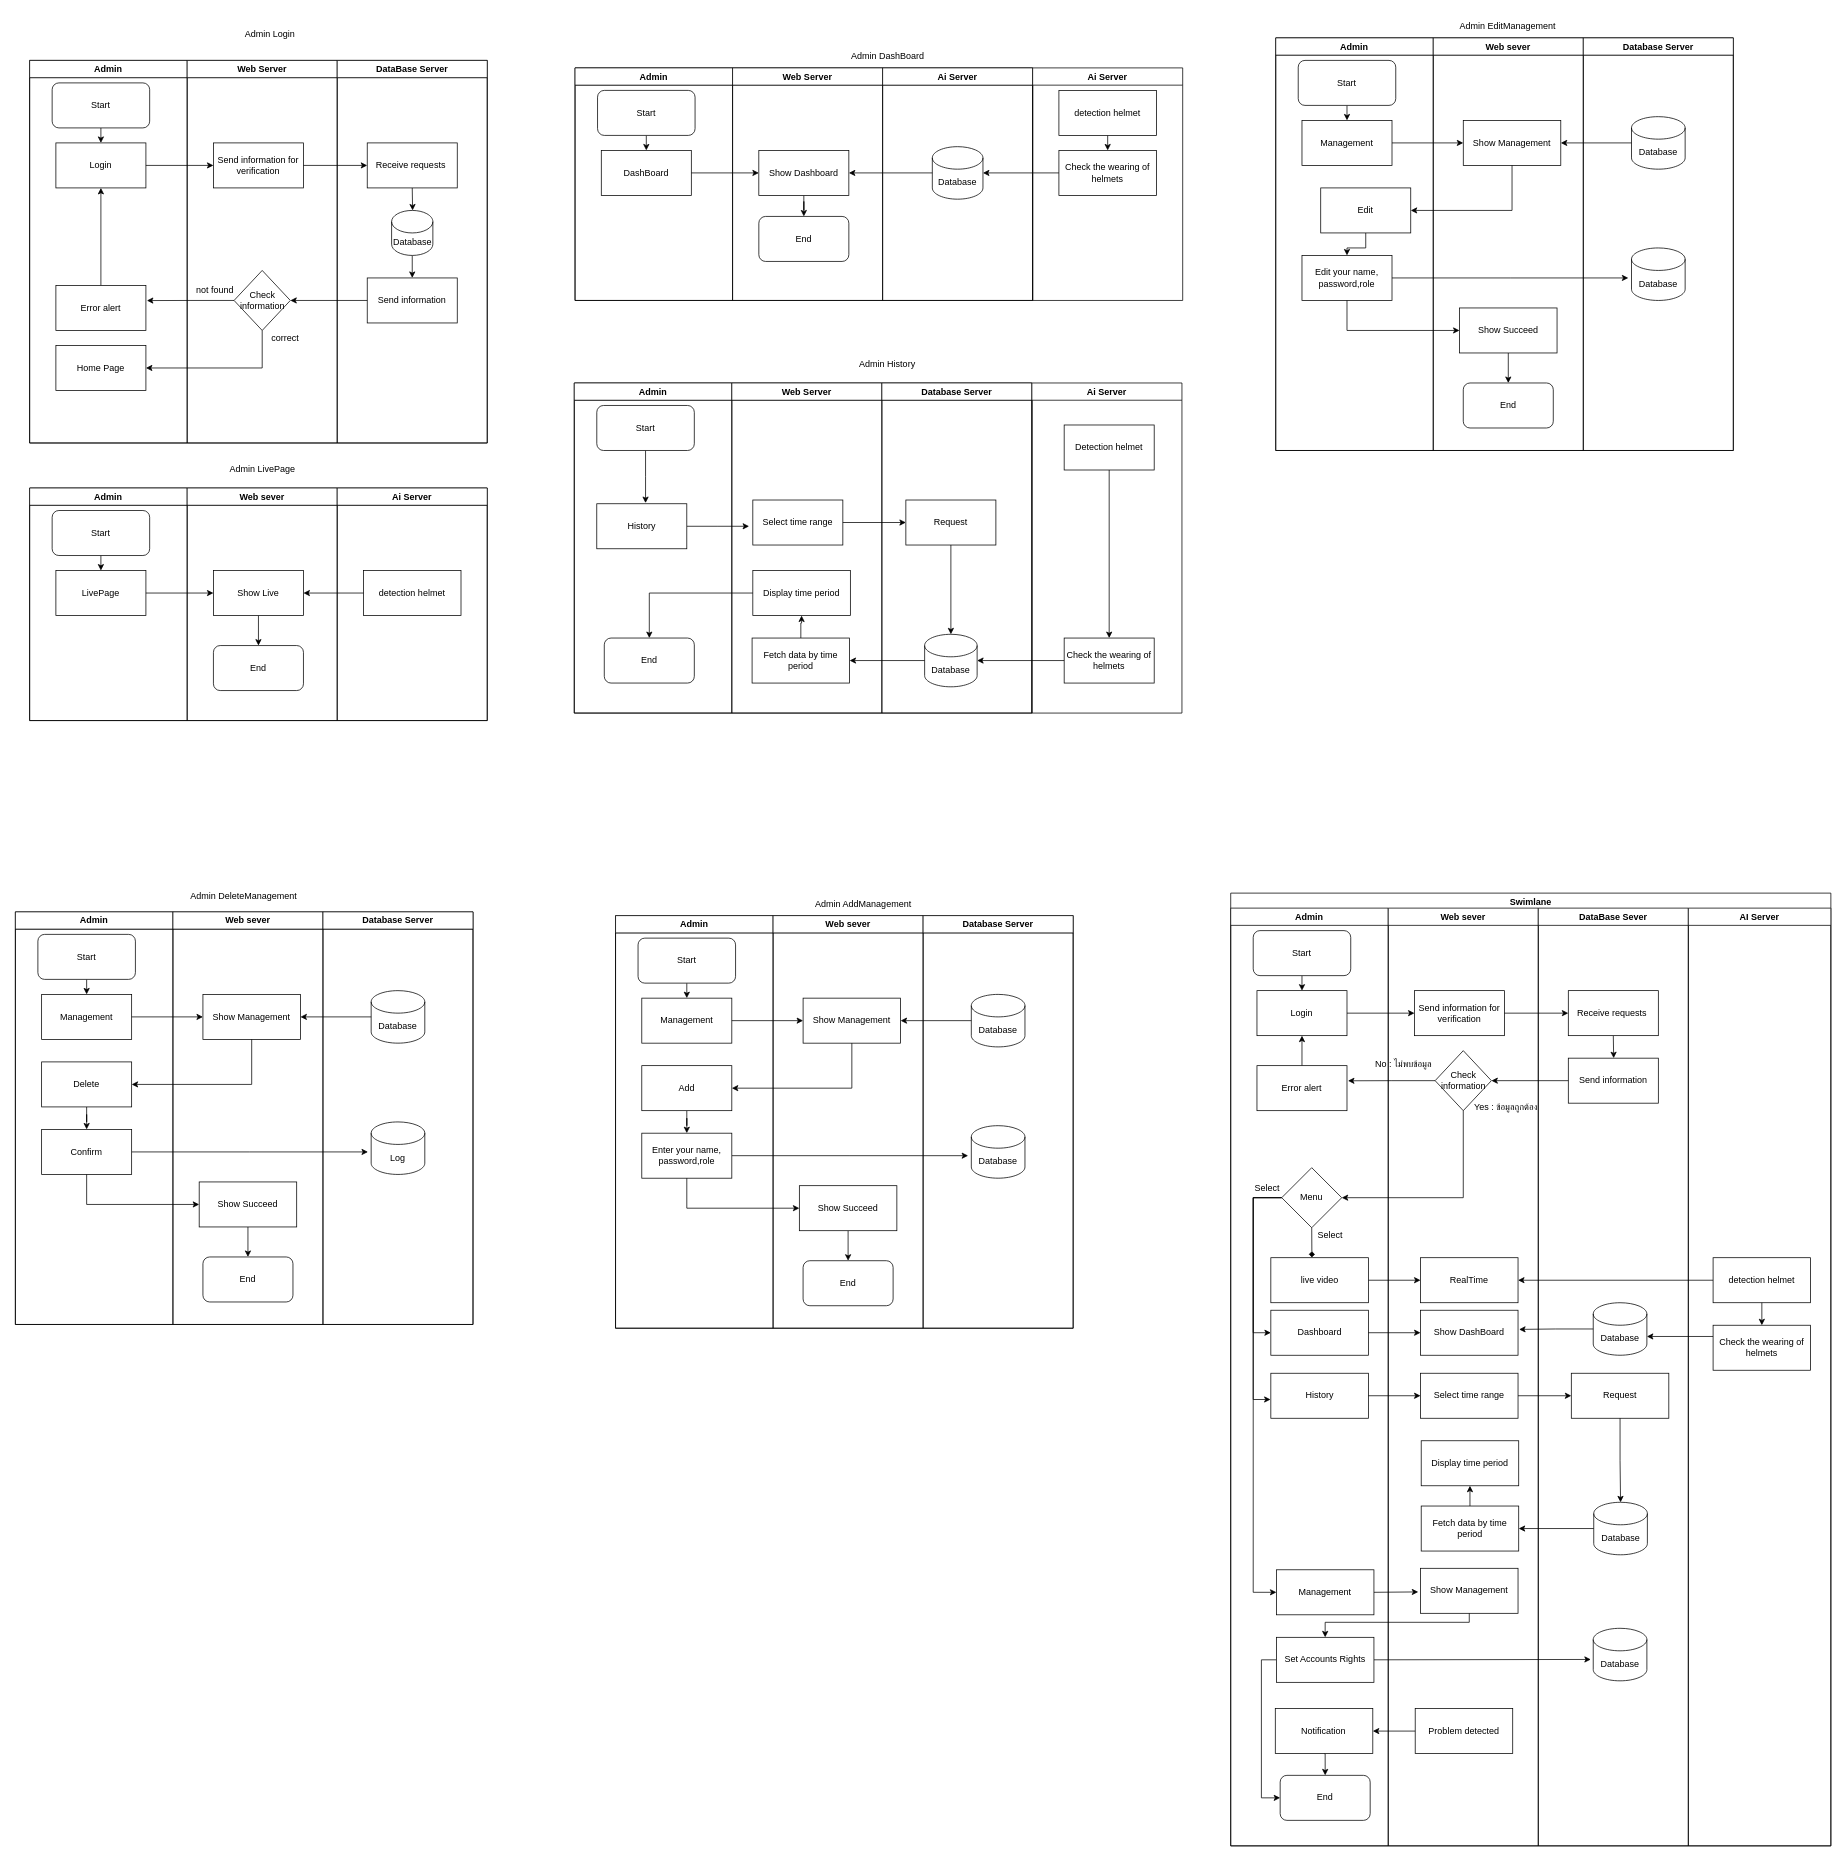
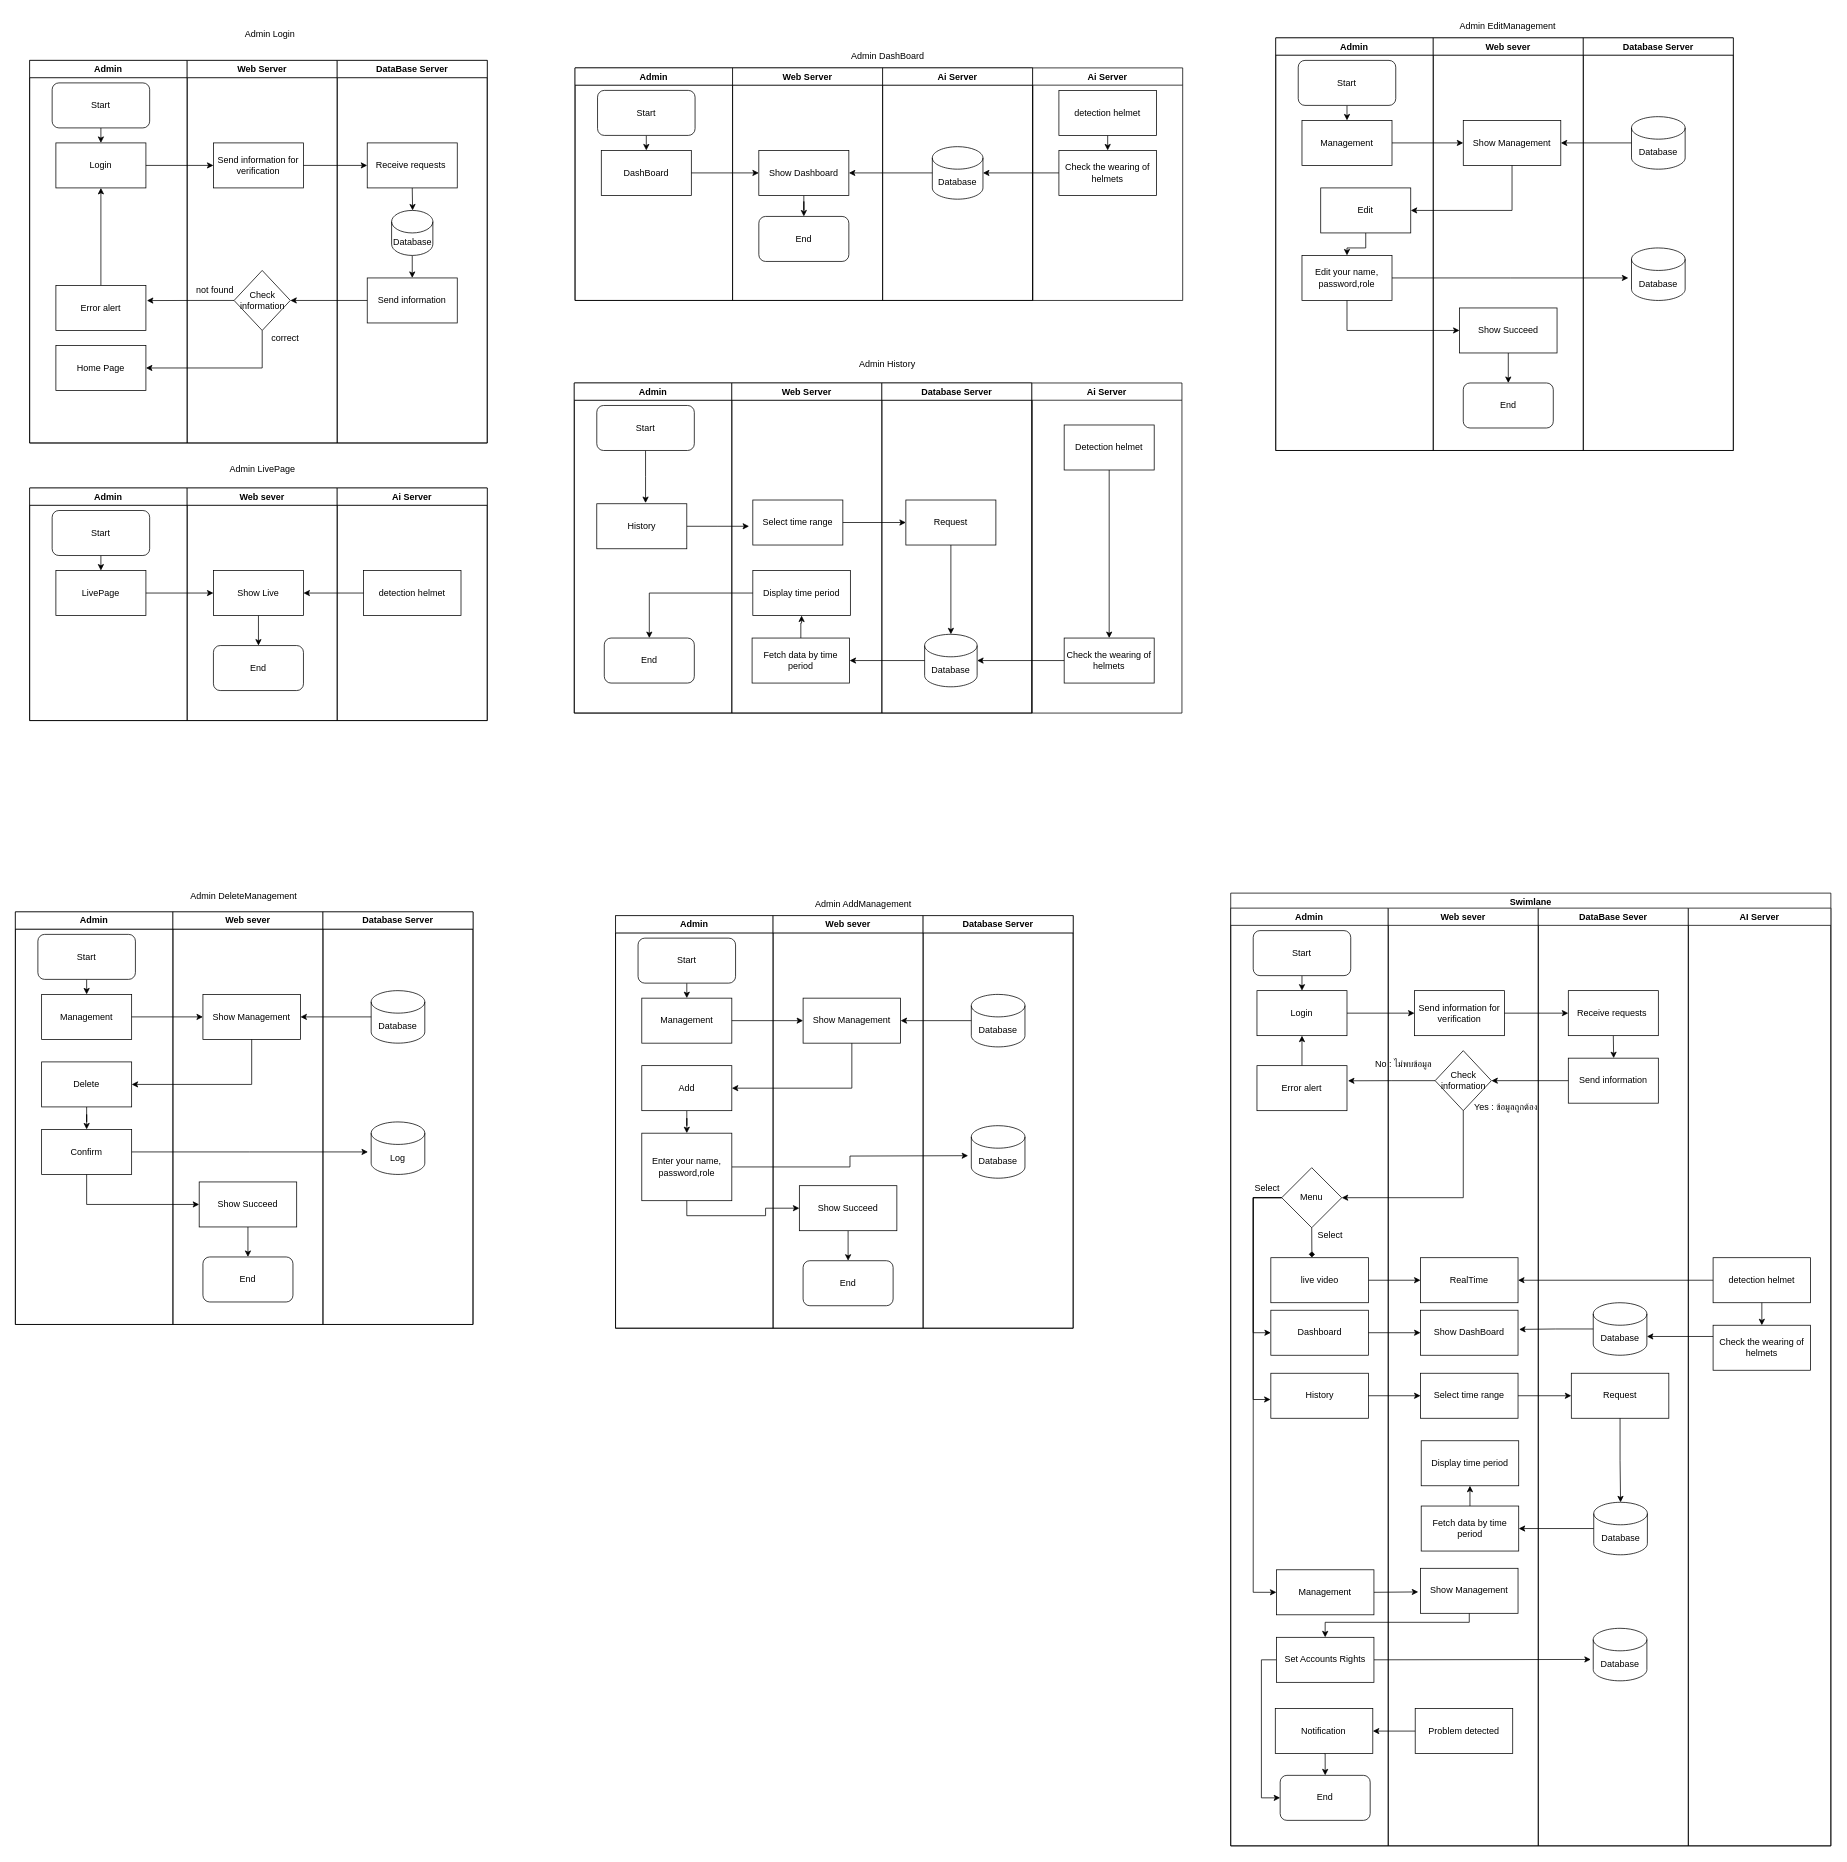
- <mxCell id="89" value="Enter your name,&lt;div&gt;password,role&lt;/div&gt;" style="rounded=0;whiteSpace=wrap;html=1;" vertex="1" parent="82"><mxGeometry x="35" y="290" width="120" height="60" as="geometry" /></mxCell>
+ <mxCell id="89" value="Enter your name,&lt;div&gt;password,role&lt;/div&gt;" style="rounded=0;whiteSpace=wrap;html=1;" vertex="1" parent="82"><mxGeometry x="35" y="290" width="120" height="90" as="geometry" /></mxCell>
